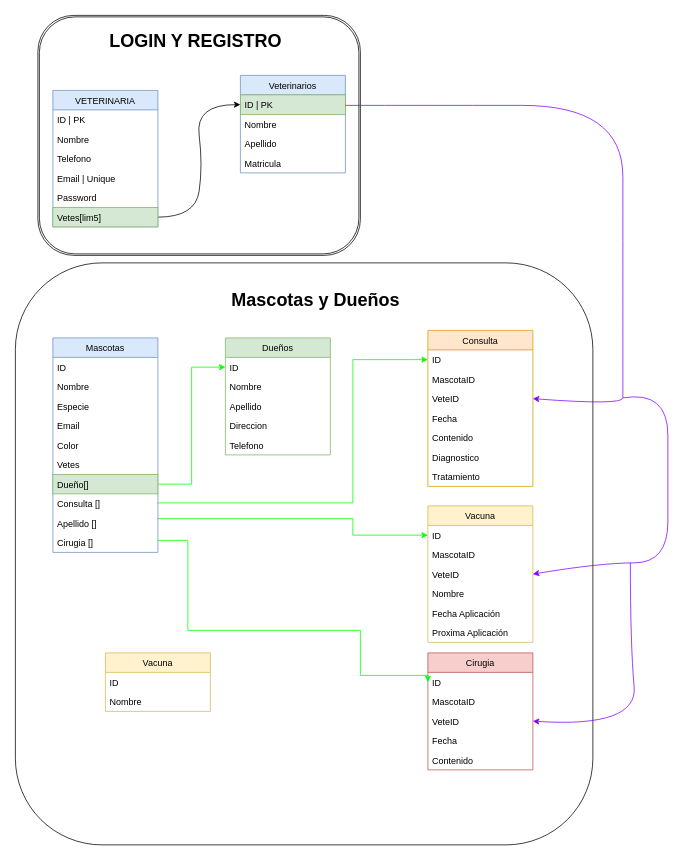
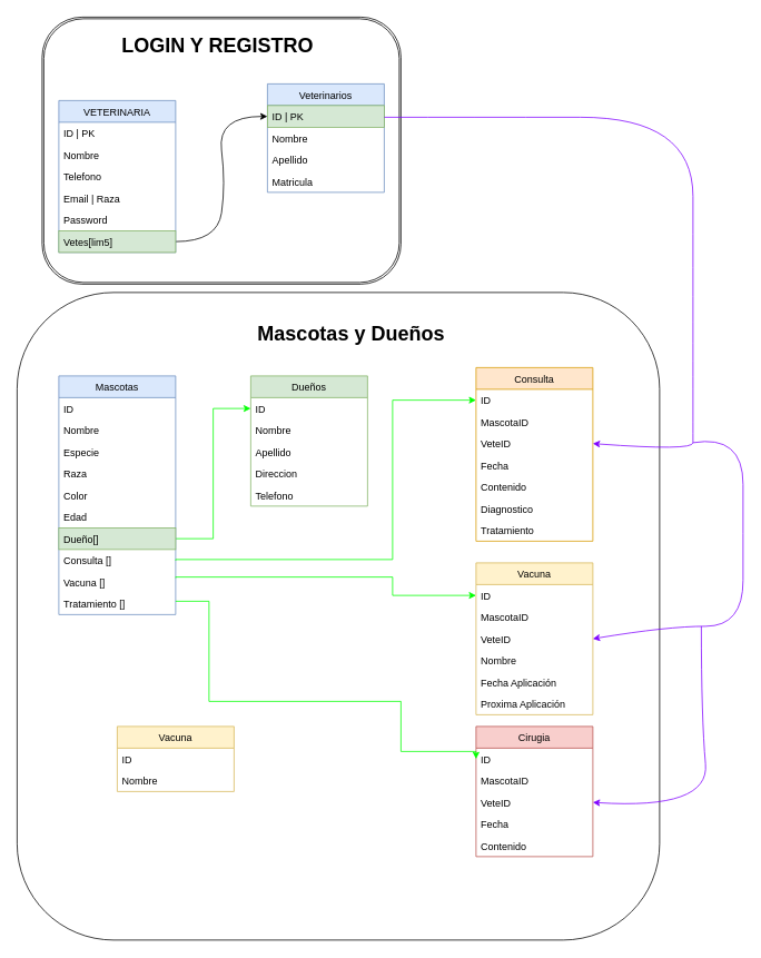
- <mxCell id="12" value="Email | Unique" style="text;strokeColor=none;fillColor=none;align=left;verticalAlign=top;spacingLeft=4;spacingRight=4;overflow=hidden;rotatable=0;points=[[0,0.5],[1,0.5]];portConstraint=eastwest;" parent="8" vertex="1"><mxGeometry y="104" width="140" height="26" as="geometry" /></mxCell>
+ <mxCell id="12" value="Email | Raza" style="text;strokeColor=none;fillColor=none;align=left;verticalAlign=top;spacingLeft=4;spacingRight=4;overflow=hidden;rotatable=0;points=[[0,0.5],[1,0.5]];portConstraint=eastwest;" parent="8" vertex="1"><mxGeometry y="104" width="140" height="26" as="geometry" /></mxCell>
- <mxCell id="24" value="Email" style="text;strokeColor=none;fillColor=none;align=left;verticalAlign=top;spacingLeft=4;spacingRight=4;overflow=hidden;rotatable=0;points=[[0,0.5],[1,0.5]];portConstraint=eastwest;" parent="20" vertex="1"><mxGeometry y="104" width="140" height="26" as="geometry" /></mxCell>
+ <mxCell id="24" value="Raza" style="text;strokeColor=none;fillColor=none;align=left;verticalAlign=top;spacingLeft=4;spacingRight=4;overflow=hidden;rotatable=0;points=[[0,0.5],[1,0.5]];portConstraint=eastwest;" parent="20" vertex="1"><mxGeometry y="104" width="140" height="26" as="geometry" /></mxCell>
- <mxCell id="26" value="Vetes" style="text;strokeColor=none;fillColor=none;align=left;verticalAlign=top;spacingLeft=4;spacingRight=4;overflow=hidden;rotatable=0;points=[[0,0.5],[1,0.5]];portConstraint=eastwest;" parent="20" vertex="1"><mxGeometry y="156" width="140" height="26" as="geometry" /></mxCell>
+ <mxCell id="26" value="Edad" style="text;strokeColor=none;fillColor=none;align=left;verticalAlign=top;spacingLeft=4;spacingRight=4;overflow=hidden;rotatable=0;points=[[0,0.5],[1,0.5]];portConstraint=eastwest;" parent="20" vertex="1"><mxGeometry y="156" width="140" height="26" as="geometry" /></mxCell>
- <mxCell id="29" value="Apellido []" style="text;strokeColor=none;fillColor=none;align=left;verticalAlign=top;spacingLeft=4;spacingRight=4;overflow=hidden;rotatable=0;points=[[0,0.5],[1,0.5]];portConstraint=eastwest;" vertex="1" parent="20"><mxGeometry y="234" width="140" height="26" as="geometry" /></mxCell>
+ <mxCell id="29" value="Vacuna []" style="text;strokeColor=none;fillColor=none;align=left;verticalAlign=top;spacingLeft=4;spacingRight=4;overflow=hidden;rotatable=0;points=[[0,0.5],[1,0.5]];portConstraint=eastwest;" vertex="1" parent="20"><mxGeometry y="234" width="140" height="26" as="geometry" /></mxCell>
- <mxCell id="30" value="Cirugia []" style="text;strokeColor=none;fillColor=none;align=left;verticalAlign=top;spacingLeft=4;spacingRight=4;overflow=hidden;rotatable=0;points=[[0,0.5],[1,0.5]];portConstraint=eastwest;" vertex="1" parent="20"><mxGeometry y="260" width="140" height="26" as="geometry" /></mxCell>
+ <mxCell id="30" value="Tratamiento []" style="text;strokeColor=none;fillColor=none;align=left;verticalAlign=top;spacingLeft=4;spacingRight=4;overflow=hidden;rotatable=0;points=[[0,0.5],[1,0.5]];portConstraint=eastwest;" vertex="1" parent="20"><mxGeometry y="260" width="140" height="26" as="geometry" /></mxCell>
